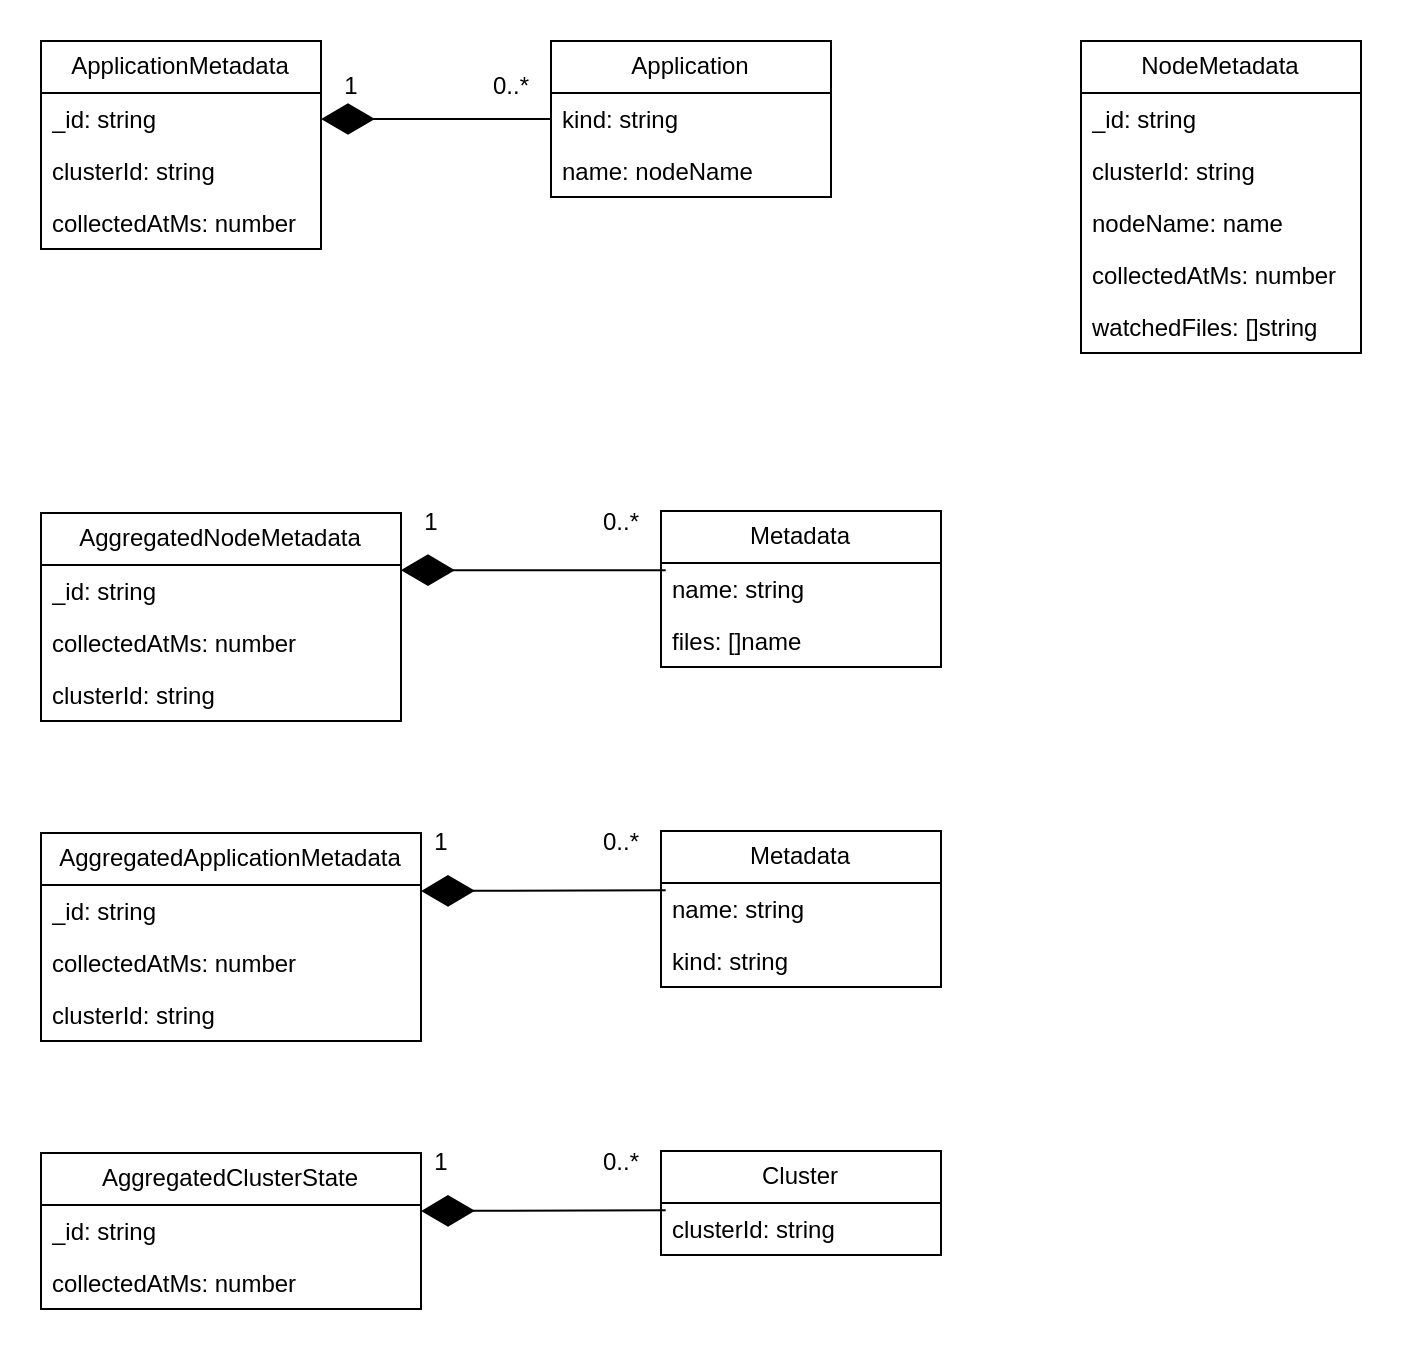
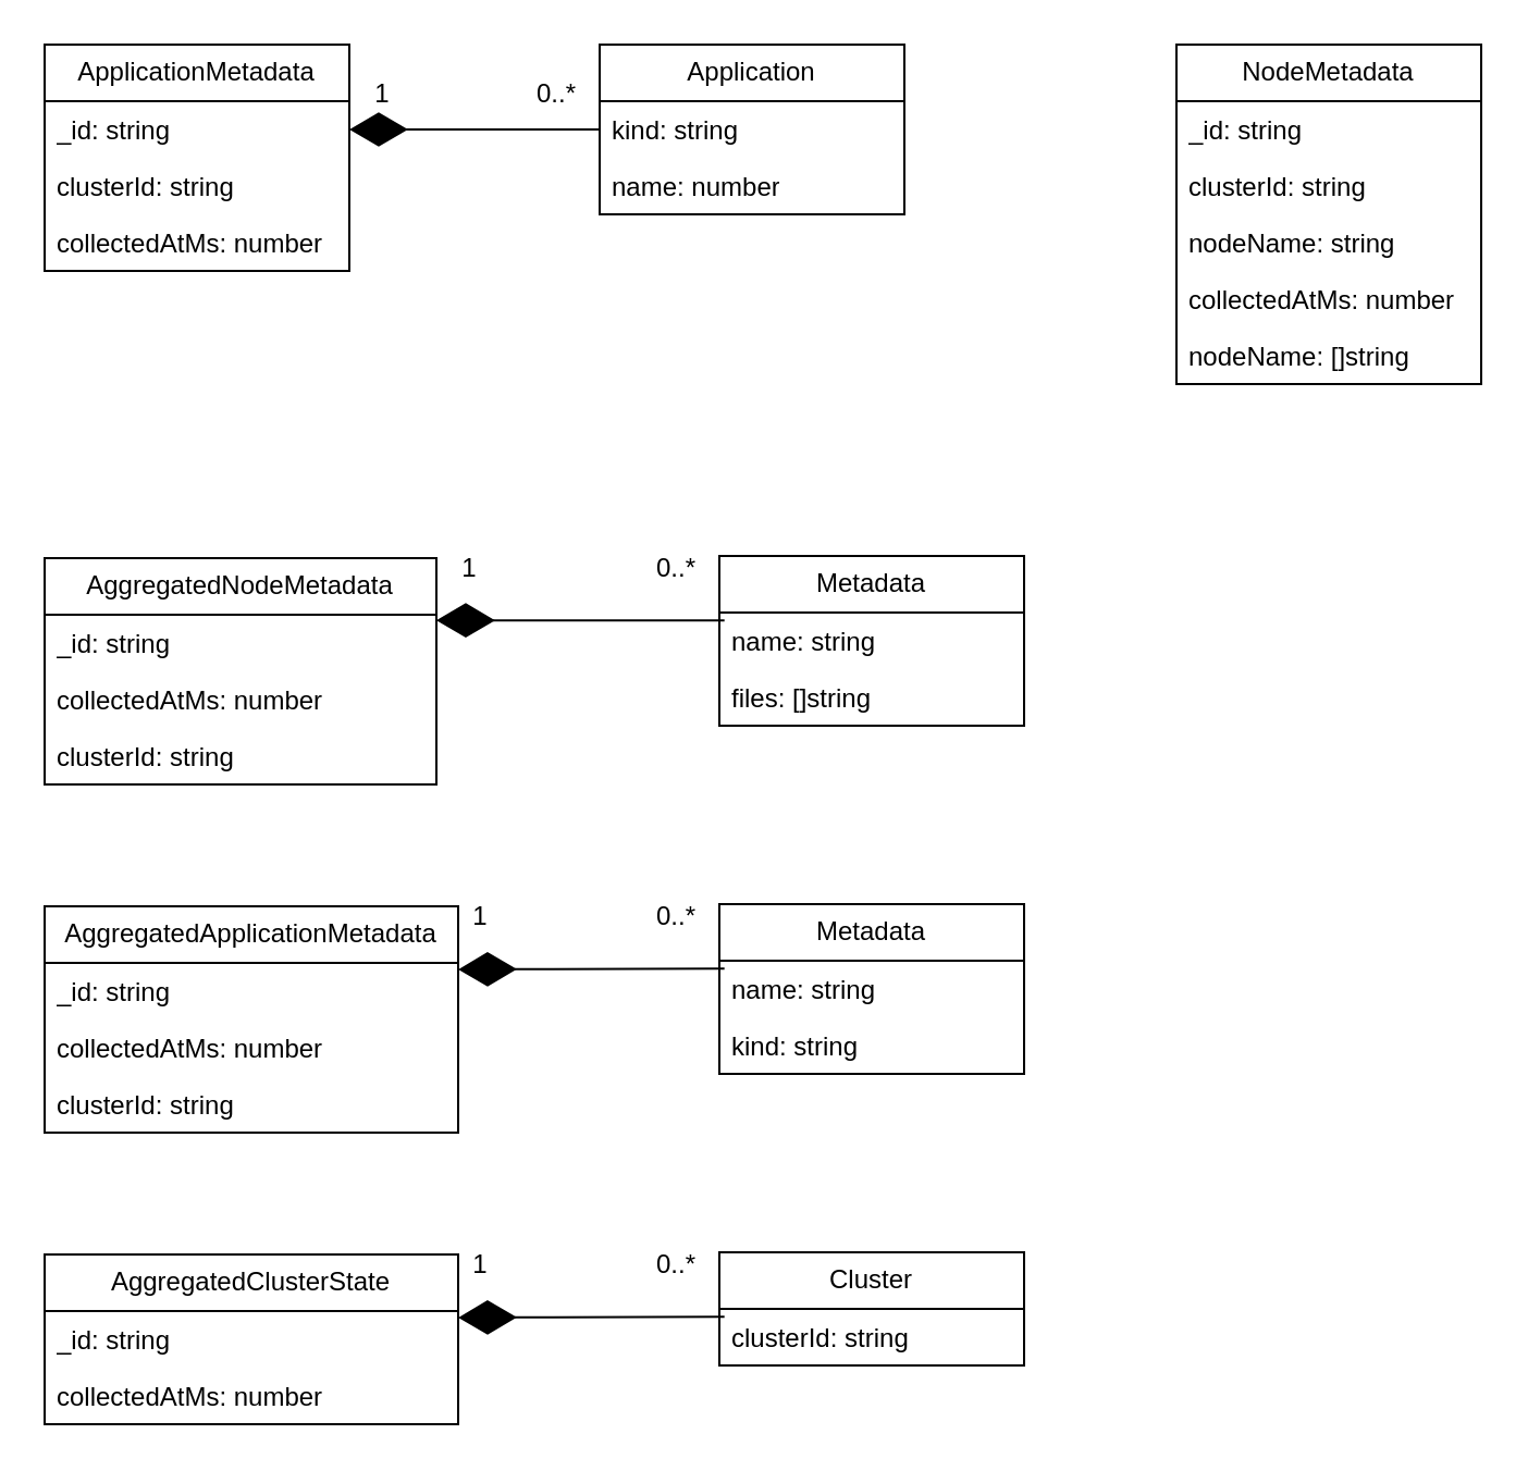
- <mxCell id="14" value="name: nodeName" style="text;strokeColor=none;fillColor=none;align=left;verticalAlign=top;spacingLeft=4;spacingRight=4;overflow=hidden;rotatable=0;points=[[0,0.5],[1,0.5]];portConstraint=eastwest;whiteSpace=wrap;html=1;" vertex="1" parent="12"><mxGeometry y="52" width="140" height="26" as="geometry" /></mxCell>
+ <mxCell id="14" value="name: number" style="text;strokeColor=none;fillColor=none;align=left;verticalAlign=top;spacingLeft=4;spacingRight=4;overflow=hidden;rotatable=0;points=[[0,0.5],[1,0.5]];portConstraint=eastwest;whiteSpace=wrap;html=1;" vertex="1" parent="12"><mxGeometry y="52" width="140" height="26" as="geometry" /></mxCell>
- <mxCell id="5" value="nodeName: name" style="text;strokeColor=none;fillColor=none;align=left;verticalAlign=top;spacingLeft=4;spacingRight=4;overflow=hidden;rotatable=0;points=[[0,0.5],[1,0.5]];portConstraint=eastwest;whiteSpace=wrap;html=1;" vertex="1" parent="2"><mxGeometry y="78" width="140" height="26" as="geometry" /></mxCell>
+ <mxCell id="5" value="nodeName: string" style="text;strokeColor=none;fillColor=none;align=left;verticalAlign=top;spacingLeft=4;spacingRight=4;overflow=hidden;rotatable=0;points=[[0,0.5],[1,0.5]];portConstraint=eastwest;whiteSpace=wrap;html=1;" vertex="1" parent="2"><mxGeometry y="78" width="140" height="26" as="geometry" /></mxCell>
- <mxCell id="7" value="watchedFiles: []string" style="text;strokeColor=none;fillColor=none;align=left;verticalAlign=top;spacingLeft=4;spacingRight=4;overflow=hidden;rotatable=0;points=[[0,0.5],[1,0.5]];portConstraint=eastwest;whiteSpace=wrap;html=1;" vertex="1" parent="2"><mxGeometry y="130" width="140" height="26" as="geometry" /></mxCell>
+ <mxCell id="7" value="nodeName: []string" style="text;strokeColor=none;fillColor=none;align=left;verticalAlign=top;spacingLeft=4;spacingRight=4;overflow=hidden;rotatable=0;points=[[0,0.5],[1,0.5]];portConstraint=eastwest;whiteSpace=wrap;html=1;" vertex="1" parent="2"><mxGeometry y="130" width="140" height="26" as="geometry" /></mxCell>
- <mxCell id="24" value="files: []name" style="text;strokeColor=none;fillColor=none;align=left;verticalAlign=top;spacingLeft=4;spacingRight=4;overflow=hidden;rotatable=0;points=[[0,0.5],[1,0.5]];portConstraint=eastwest;whiteSpace=wrap;html=1;" vertex="1" parent="22"><mxGeometry y="52" width="140" height="26" as="geometry" /></mxCell>
+ <mxCell id="24" value="files: []string" style="text;strokeColor=none;fillColor=none;align=left;verticalAlign=top;spacingLeft=4;spacingRight=4;overflow=hidden;rotatable=0;points=[[0,0.5],[1,0.5]];portConstraint=eastwest;whiteSpace=wrap;html=1;" vertex="1" parent="22"><mxGeometry y="52" width="140" height="26" as="geometry" /></mxCell>
